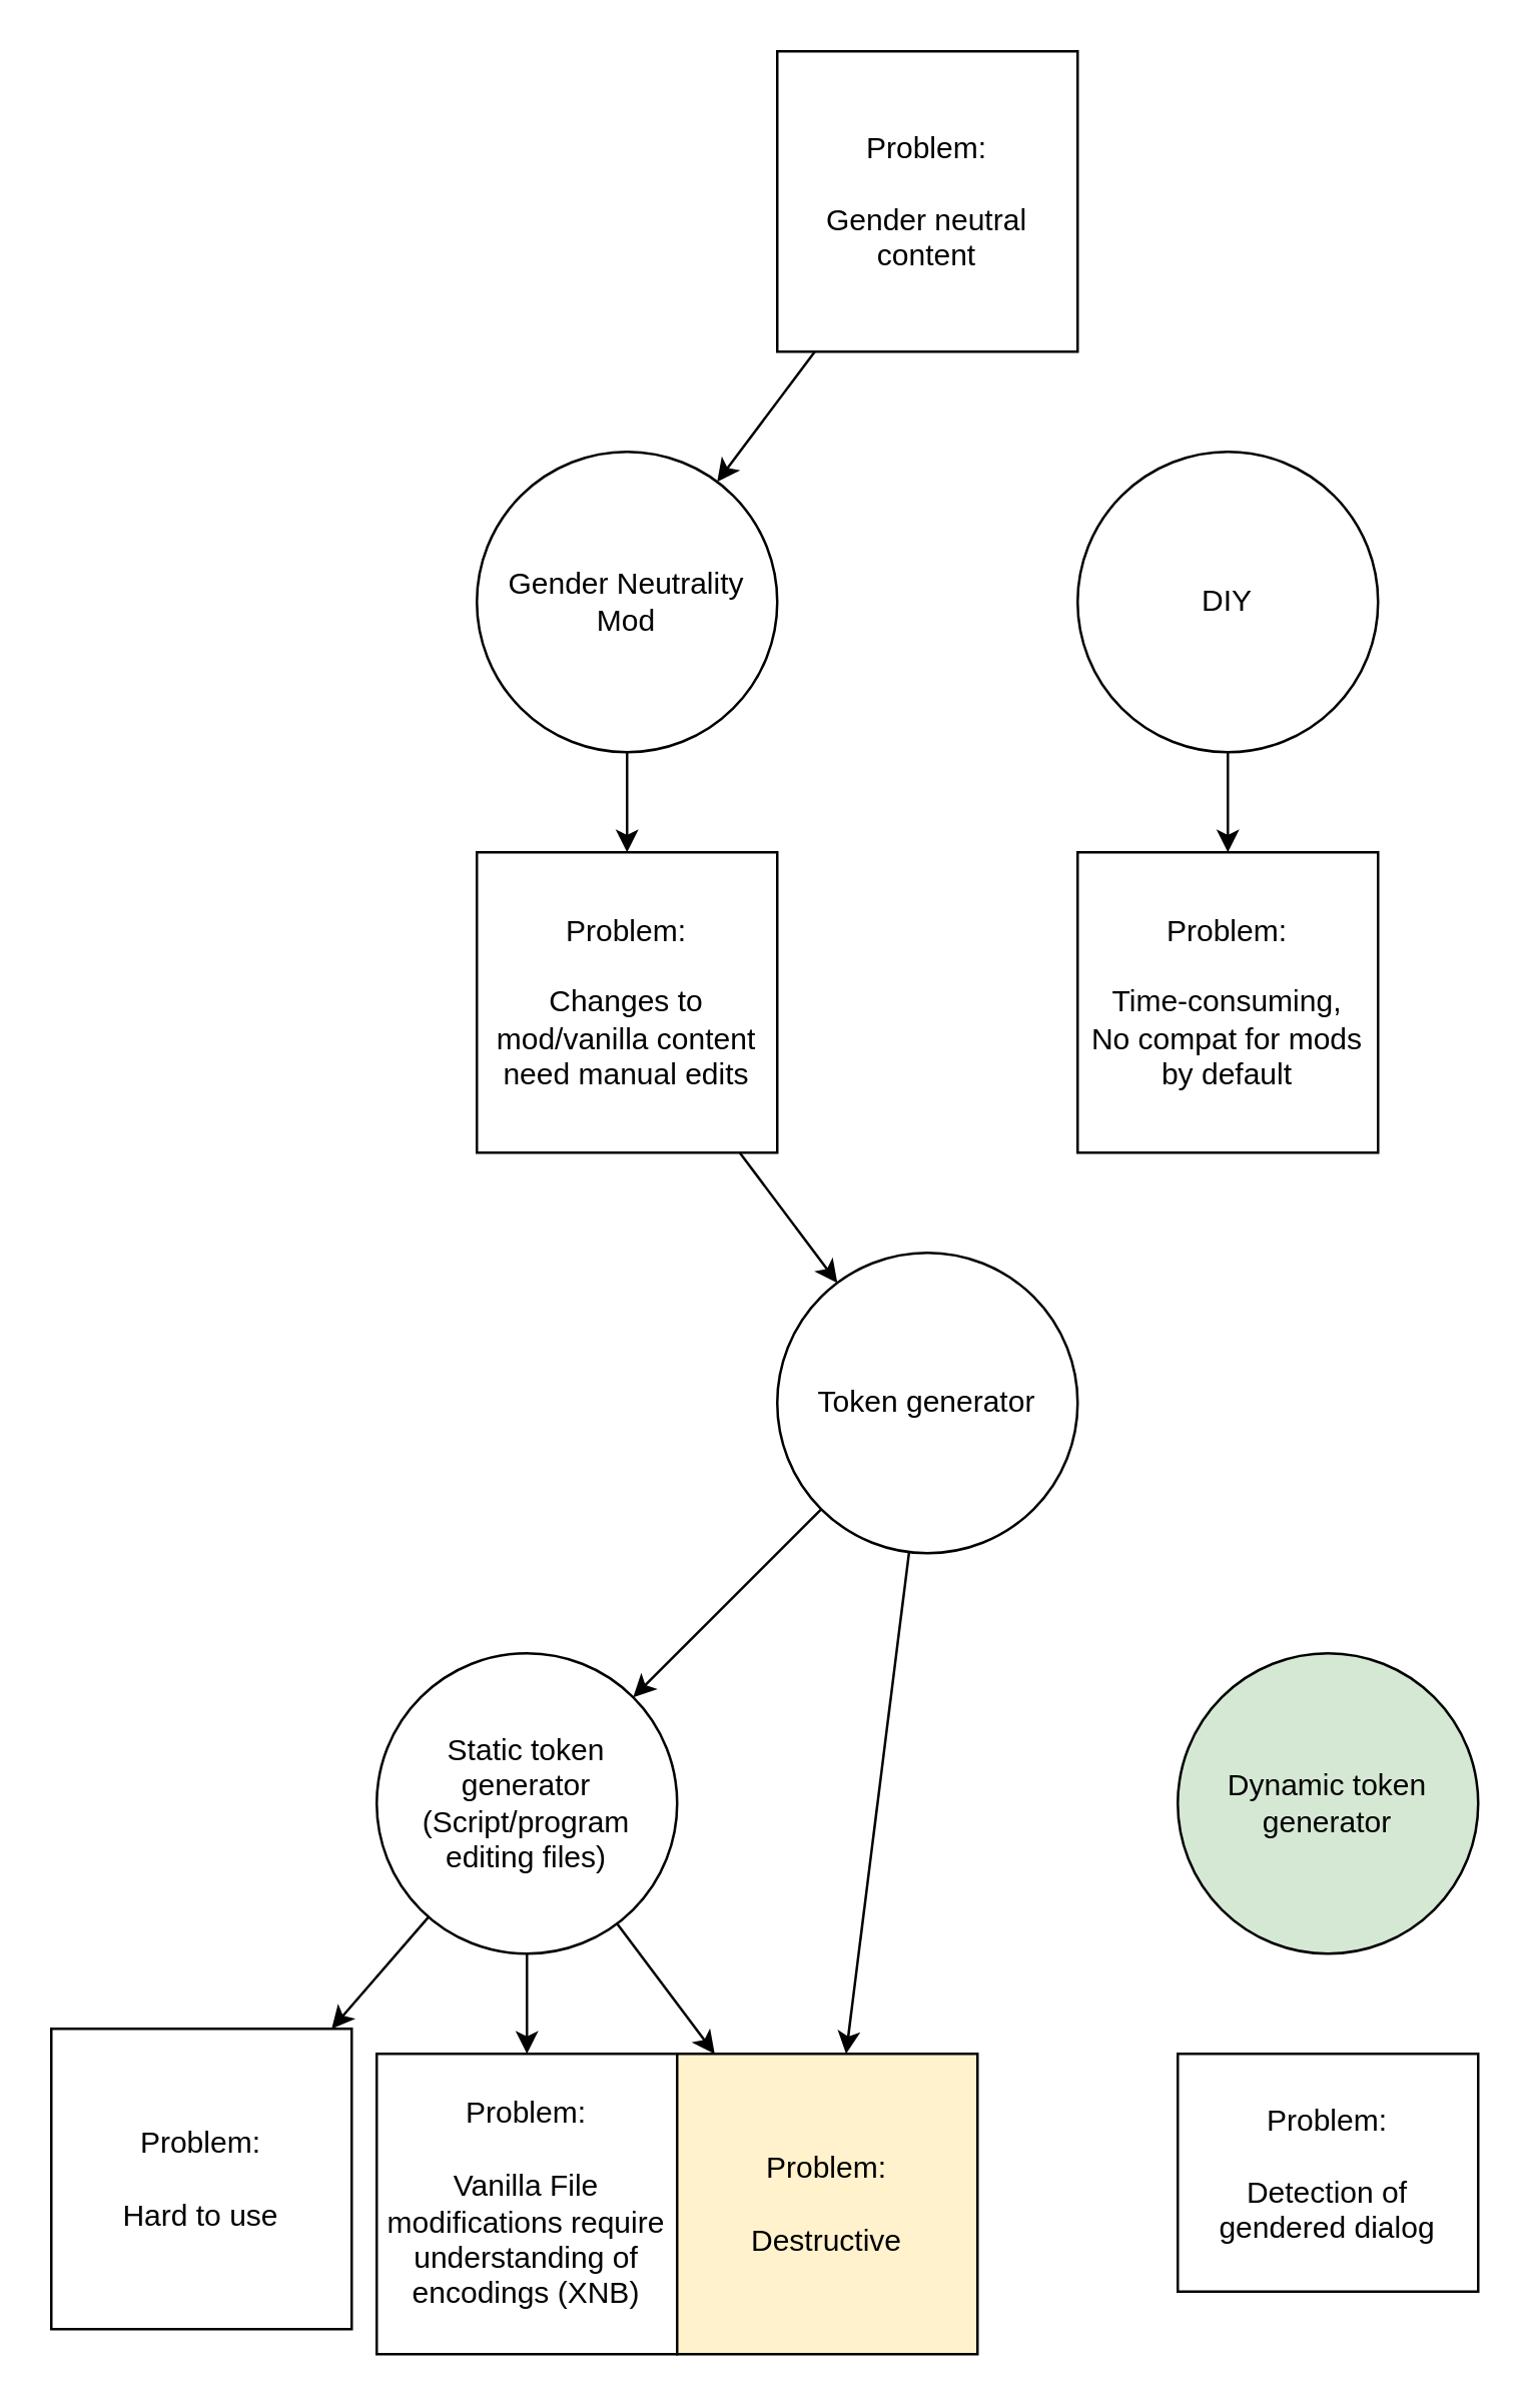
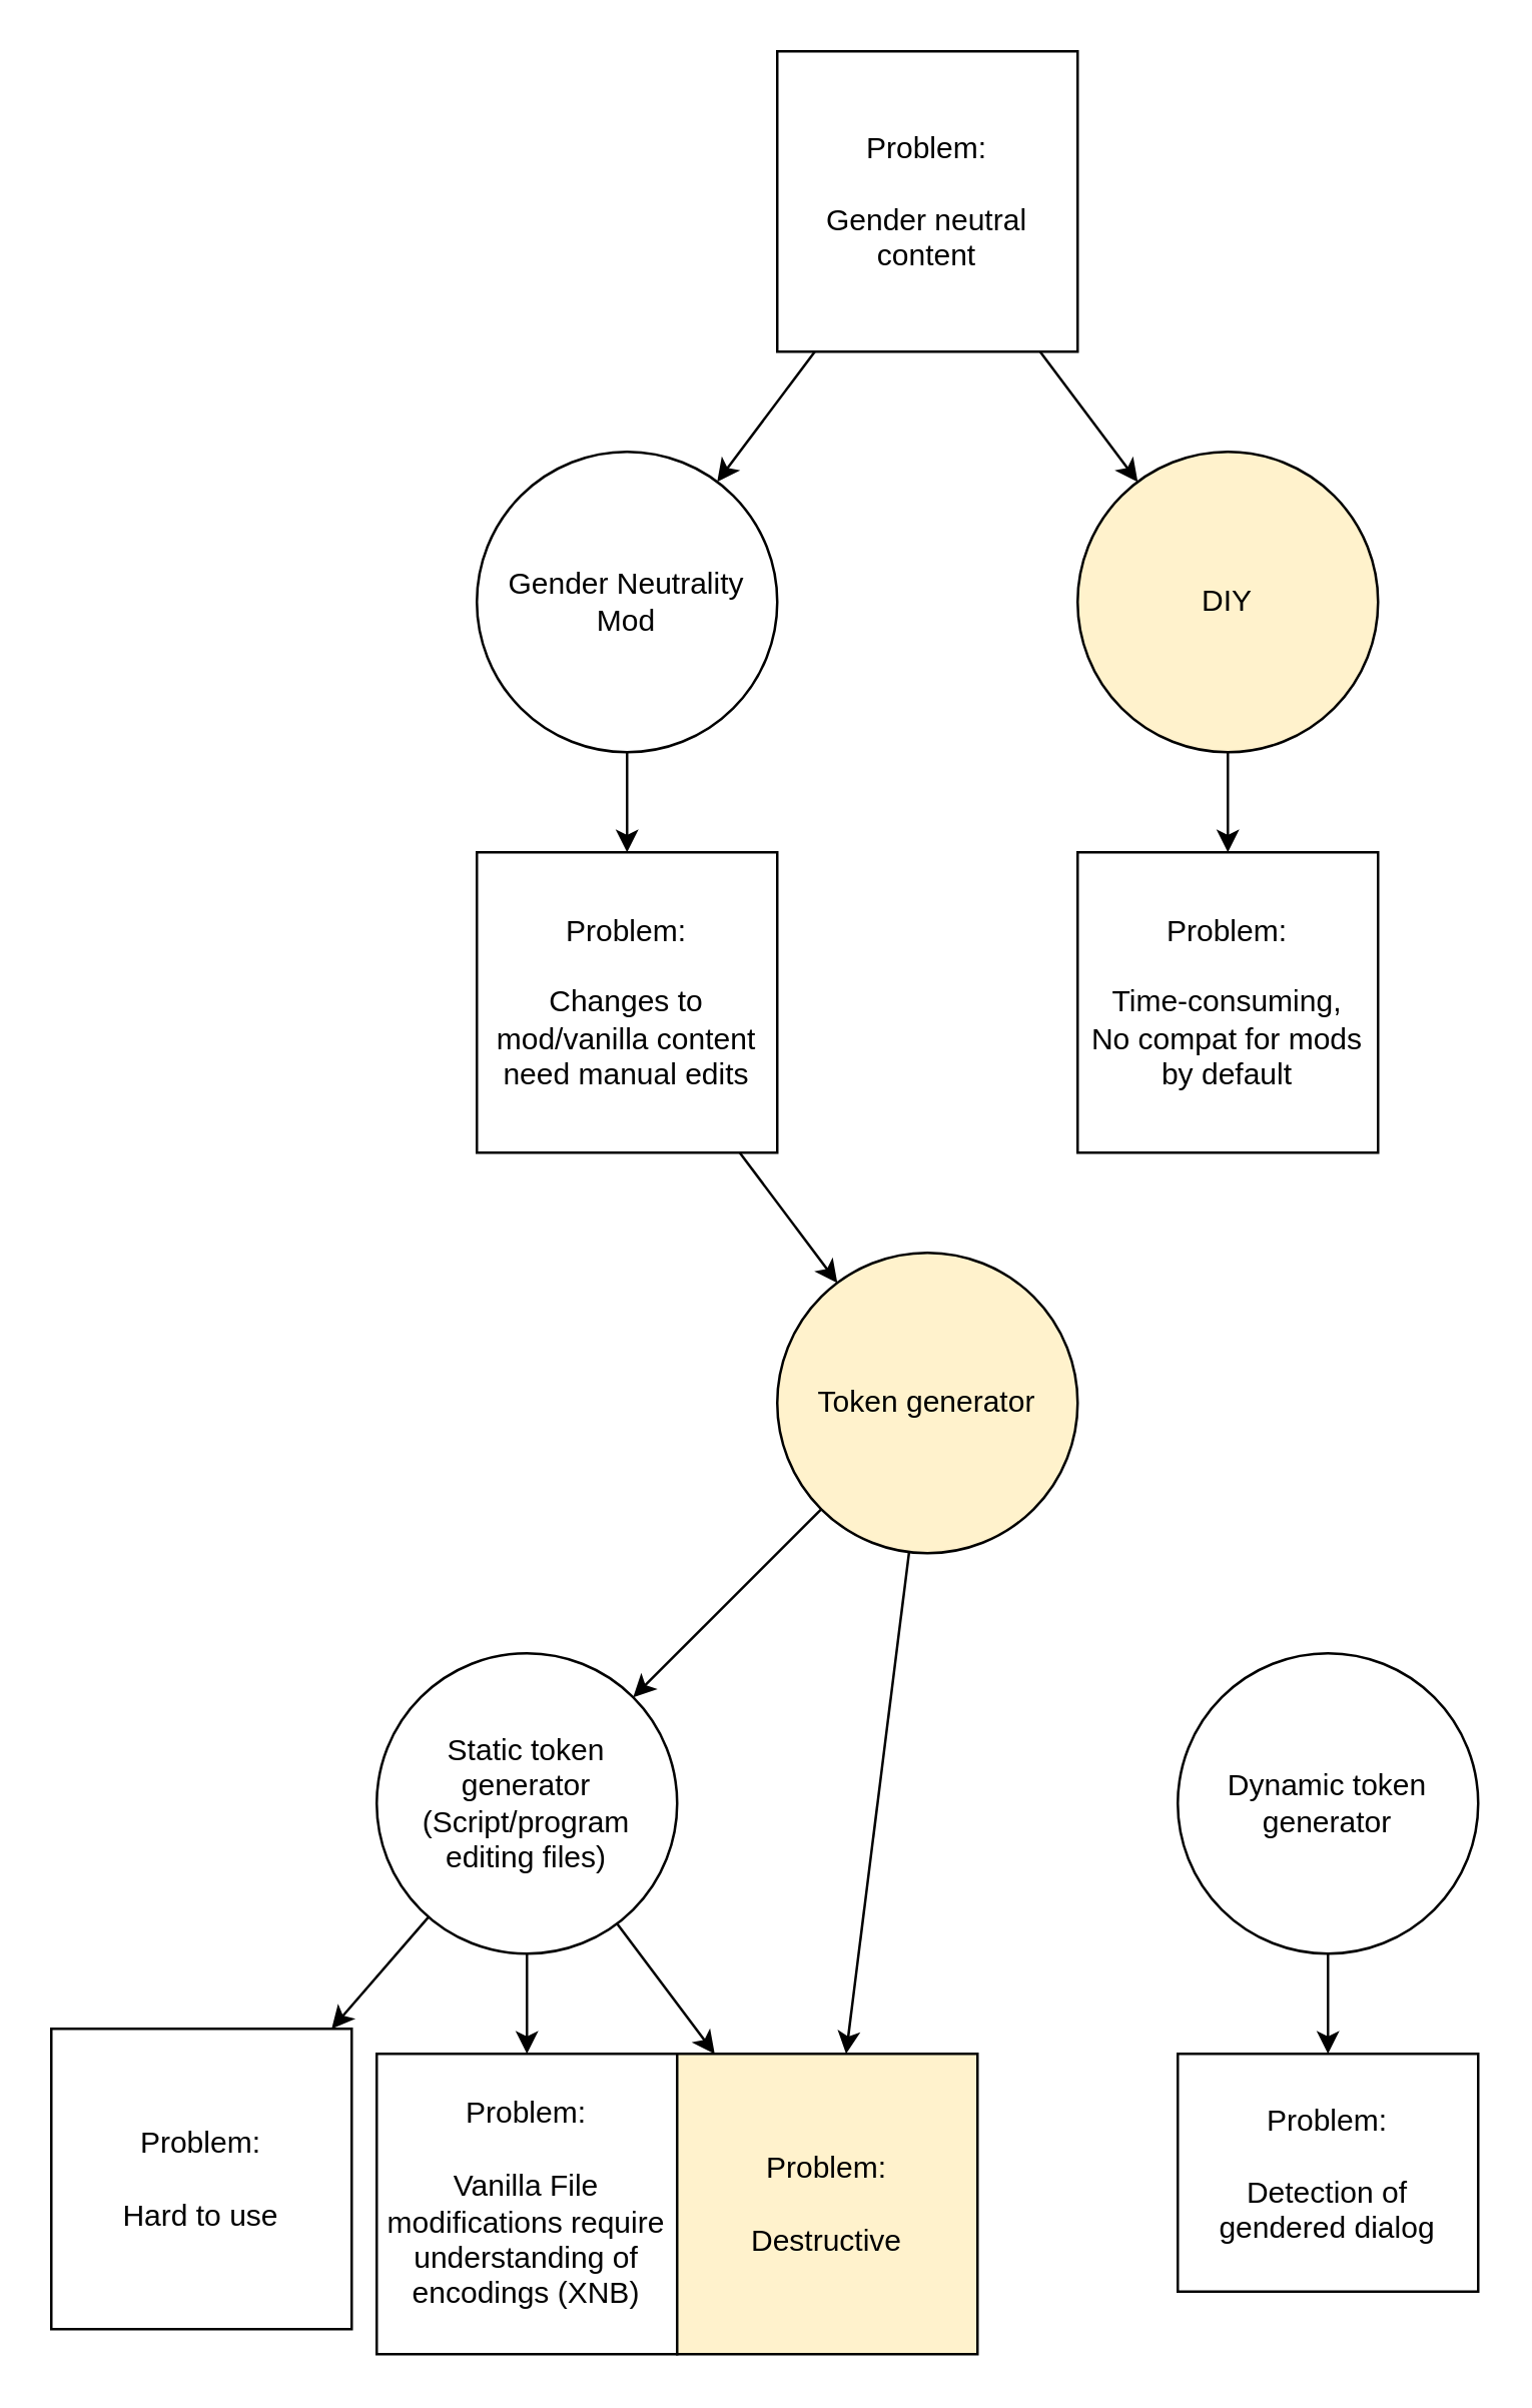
+ <mxCell id="3" style="edgeStyle=none;html=1;" parent="1" source="4" target="8" edge="1"><mxGeometry relative="1" as="geometry" /></mxCell>
- <mxCell id="8" value="DIY" style="ellipse;whiteSpace=wrap;html=1;" parent="1" vertex="1"><mxGeometry x="430" y="180" width="120" height="120" as="geometry" /></mxCell>
+ <mxCell id="8" value="DIY" style="ellipse;whiteSpace=wrap;html=1;fillColor=#fff2cc;" parent="1" vertex="1"><mxGeometry x="430" y="180" width="120" height="120" as="geometry" /></mxCell>
- <mxCell id="13" value="Token generator" style="ellipse;whiteSpace=wrap;html=1;" parent="1" vertex="1"><mxGeometry x="310" y="500" width="120" height="120" as="geometry" /></mxCell>
+ <mxCell id="13" value="Token generator" style="ellipse;whiteSpace=wrap;html=1;fillColor=#fff2cc;" parent="1" vertex="1"><mxGeometry x="310" y="500" width="120" height="120" as="geometry" /></mxCell>
- <mxCell id="20" value="Dynamic token&lt;br&gt;generator" style="ellipse;whiteSpace=wrap;html=1;fillColor=#d5e8d4;" parent="1" vertex="1"><mxGeometry x="470" y="660" width="120" height="120" as="geometry" /></mxCell>
+ <mxCell id="20" value="Dynamic token&lt;br&gt;generator" style="ellipse;whiteSpace=wrap;html=1;" parent="1" vertex="1"><mxGeometry x="470" y="660" width="120" height="120" as="geometry" /></mxCell>
+ <mxCell id="19" style="edgeStyle=none;html=1;" parent="1" source="20" target="24" edge="1"><mxGeometry relative="1" as="geometry" /></mxCell>
